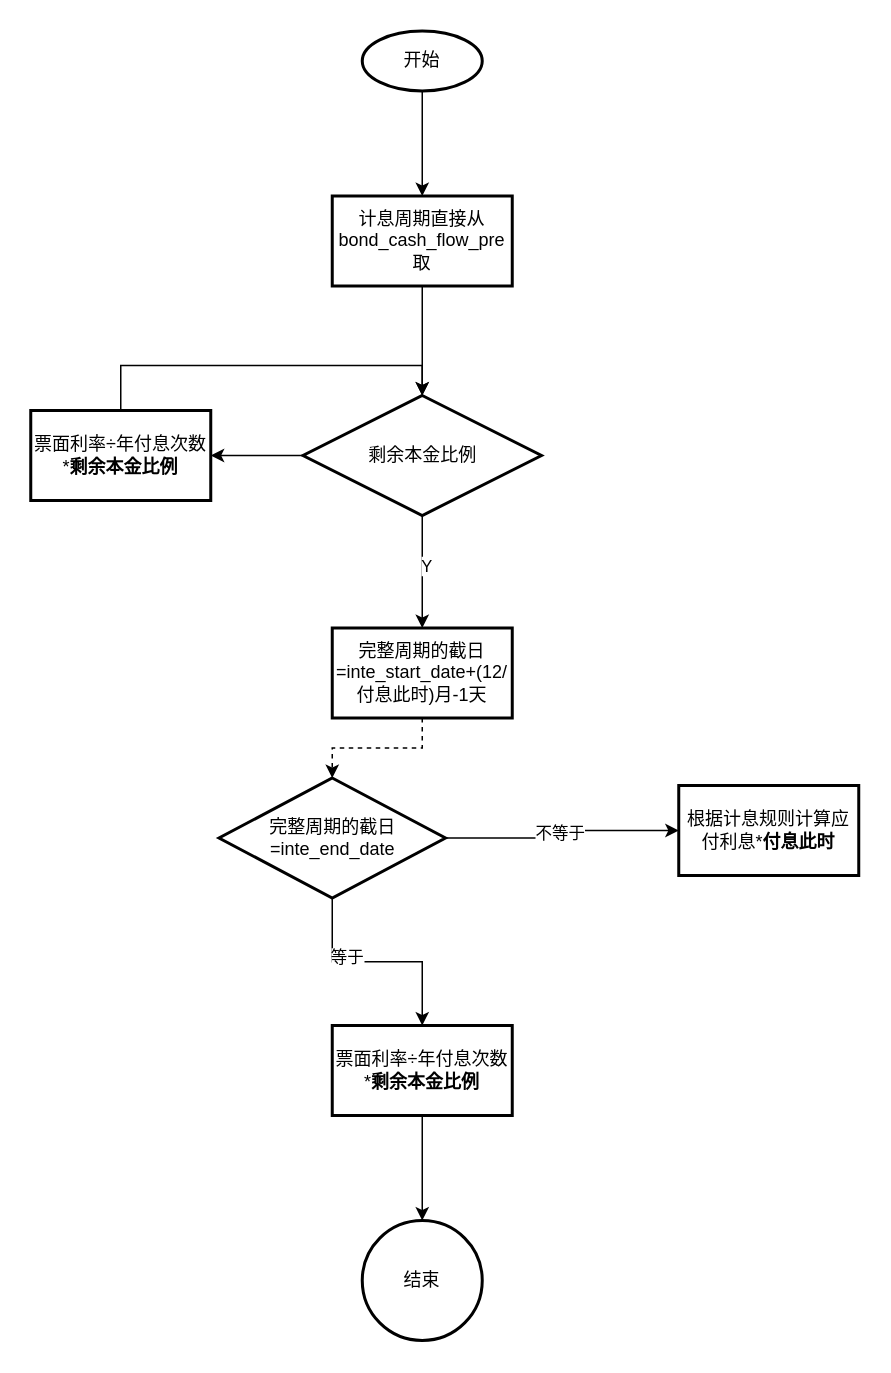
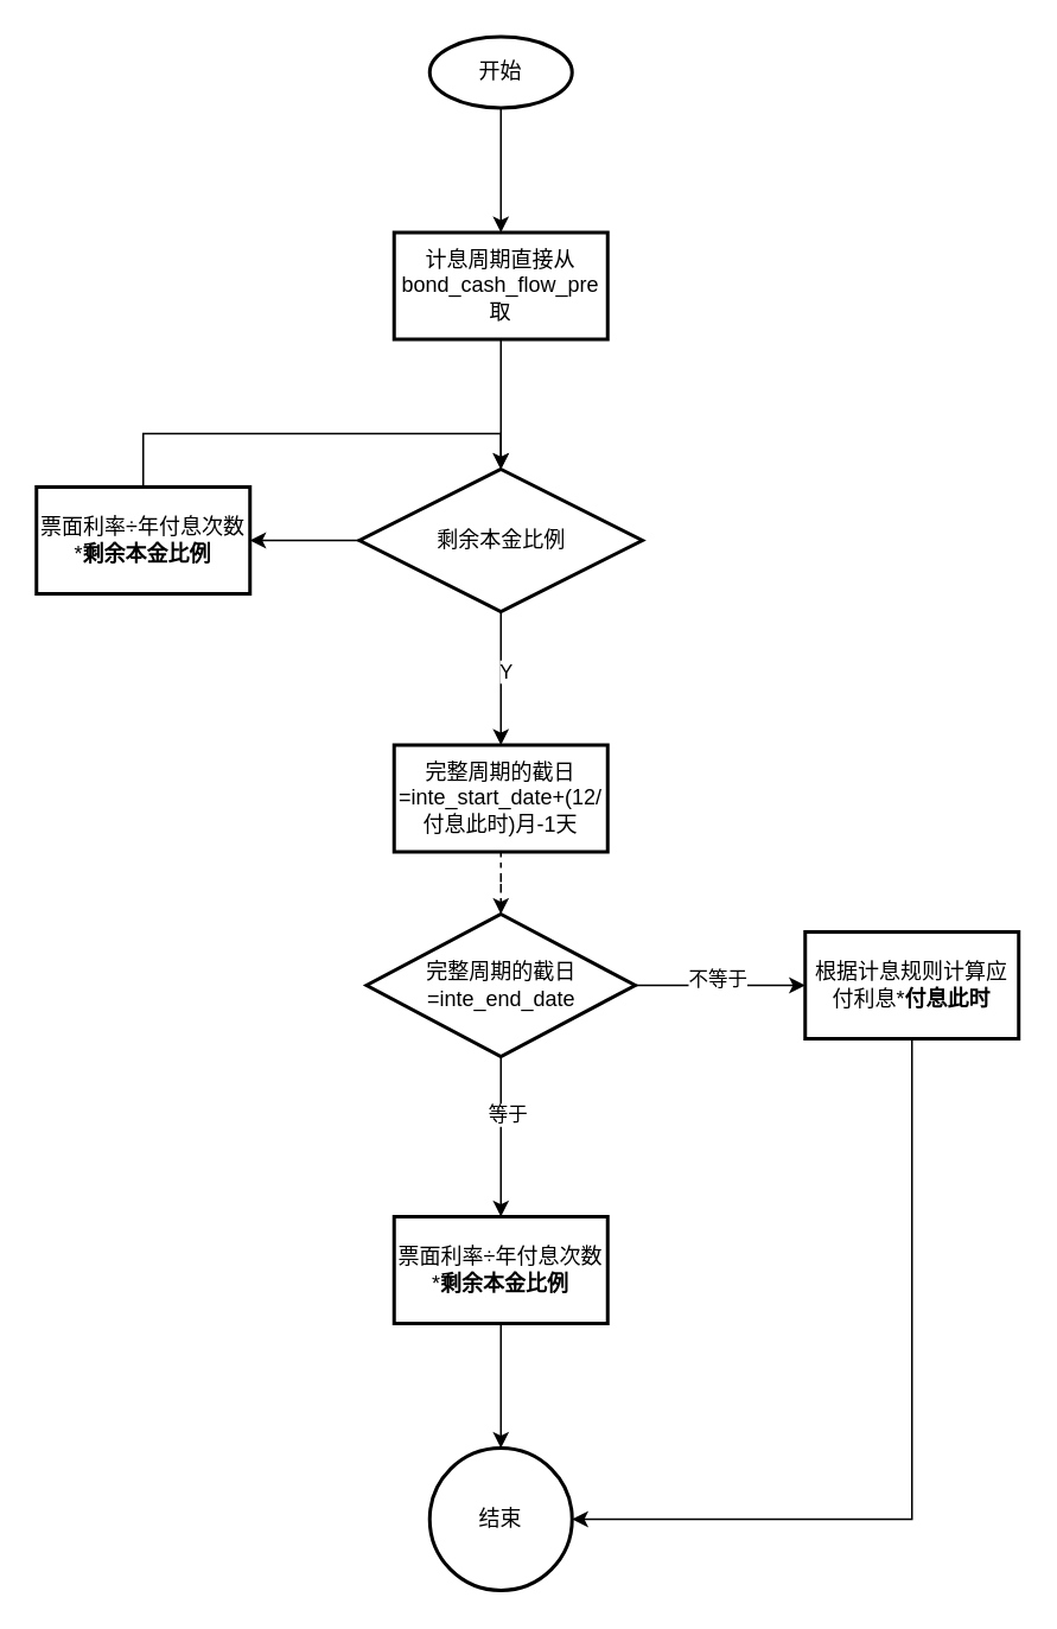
- <mxCell id="16" value="完整周期的截日=inte_end_date" style="rhombus;whiteSpace=wrap;html=1;strokeWidth=2;" vertex="1" parent="1"><mxGeometry x="145.5" y="518" width="151" height="80" as="geometry" /></mxCell>
+ <mxCell id="16" value="完整周期的截日=inte_end_date" style="rhombus;whiteSpace=wrap;html=1;strokeWidth=2;" vertex="1" parent="1"><mxGeometry x="205.5" y="513" width="151" height="80" as="geometry" /></mxCell>
+ <mxCell id="19" value="" style="edgeStyle=orthogonalEdgeStyle;rounded=0;orthogonalLoop=1;jettySize=auto;html=1;entryX=1;entryY=0.5;entryDx=0;entryDy=0;exitX=0.5;exitY=1;exitDx=0;exitDy=0;" edge="1" parent="1" source="20" target="21"><mxGeometry relative="1" as="geometry"><mxPoint x="512" y="663" as="targetPoint" /></mxGeometry></mxCell>
